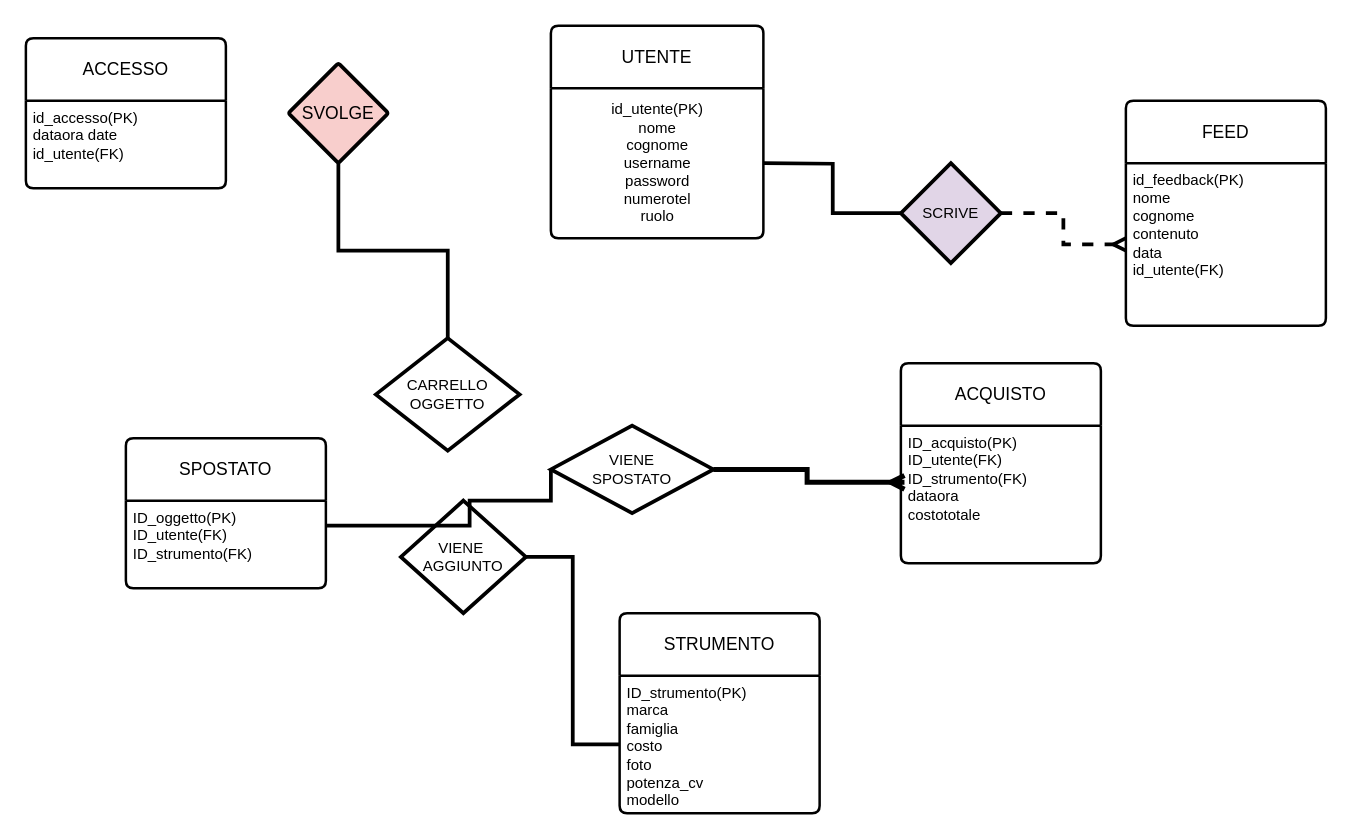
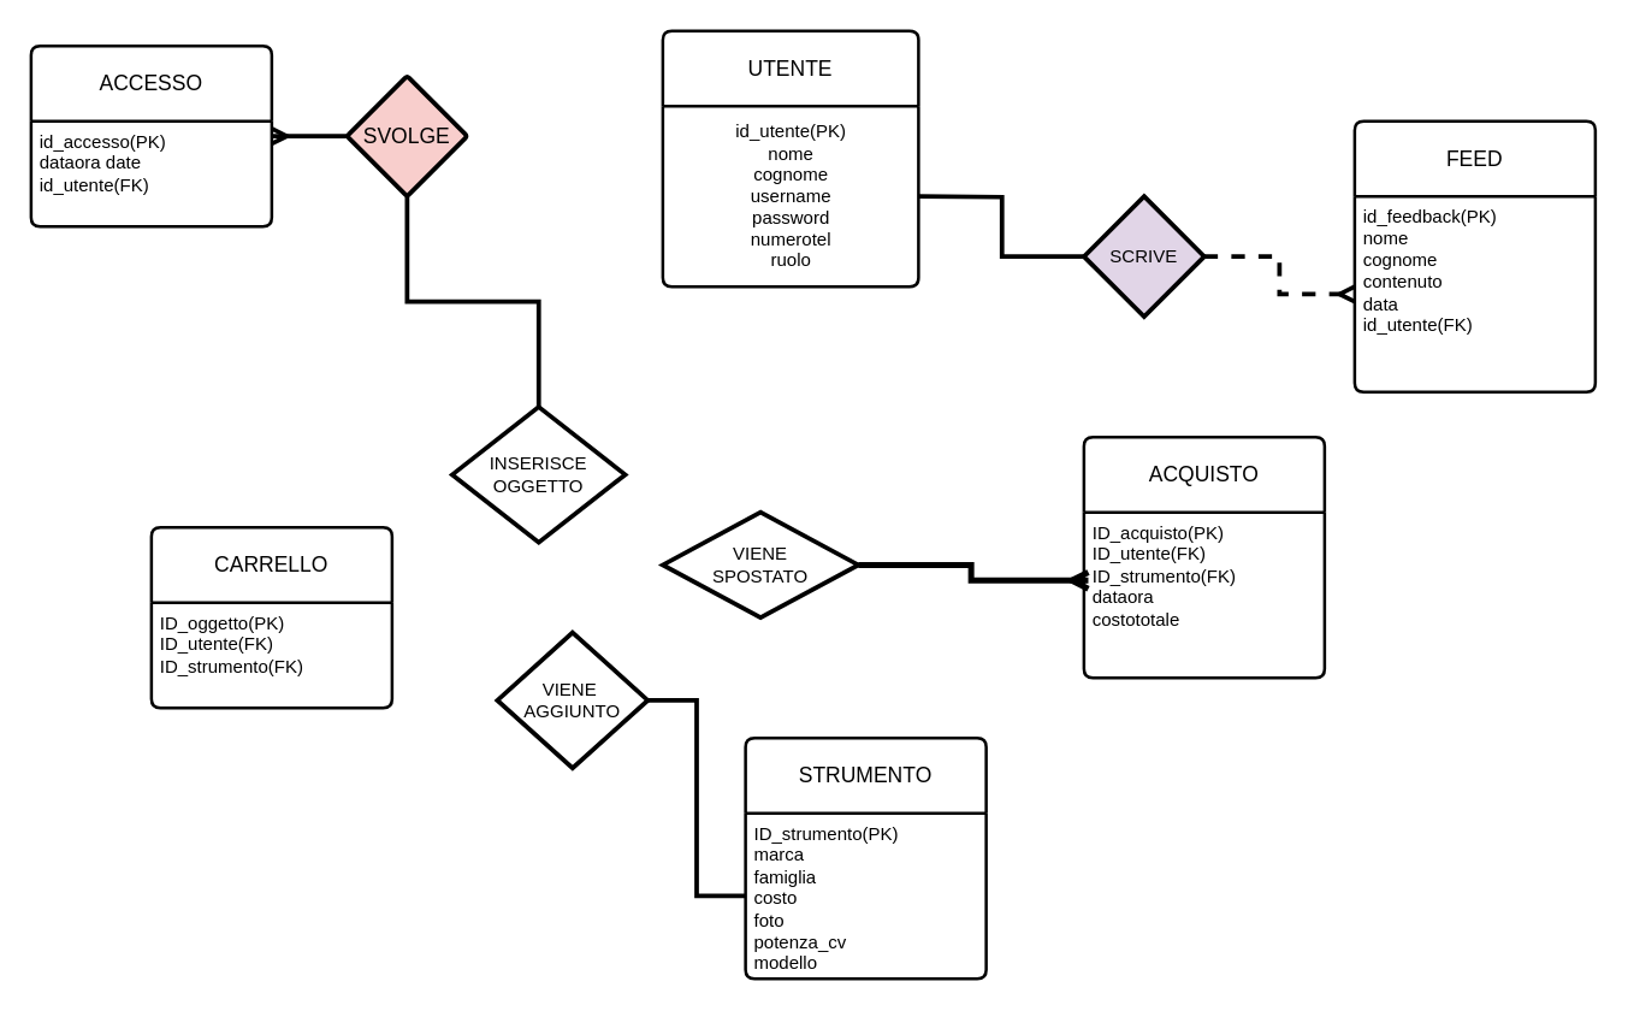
+ <mxCell id="2" value="" style="edgeStyle=orthogonalEdgeStyle;rounded=0;orthogonalLoop=1;jettySize=auto;html=1;endArrow=none;endFill=0;strokeWidth=3;startArrow=ERmany;startFill=0;" edge="1" parent="1" source="3" target="16"><mxGeometry relative="1" as="geometry" /></mxCell>
- <mxCell id="20" value="CARRELLO OGGETTO" style="shape=rhombus;perimeter=rhombusPerimeter;whiteSpace=wrap;html=1;align=center;strokeWidth=3;" vertex="1" parent="1"><mxGeometry x="300" y="270" width="115" height="90" as="geometry" /></mxCell>
+ <mxCell id="20" value="INSERISCE OGGETTO" style="shape=rhombus;perimeter=rhombusPerimeter;whiteSpace=wrap;html=1;align=center;strokeWidth=3;" vertex="1" parent="1"><mxGeometry x="300" y="270" width="115" height="90" as="geometry" /></mxCell>
- <mxCell id="13" value="SPOSTATO" style="swimlane;childLayout=stackLayout;horizontal=1;startSize=50;horizontalStack=0;rounded=1;fontSize=14;fontStyle=0;strokeWidth=2;resizeParent=0;resizeLast=1;shadow=0;dashed=0;align=center;arcSize=4;whiteSpace=wrap;html=1;" vertex="1" parent="1"><mxGeometry x="100" y="350" width="160" height="120" as="geometry" /></mxCell>
+ <mxCell id="13" value="CARRELLO" style="swimlane;childLayout=stackLayout;horizontal=1;startSize=50;horizontalStack=0;rounded=1;fontSize=14;fontStyle=0;strokeWidth=2;resizeParent=0;resizeLast=1;shadow=0;dashed=0;align=center;arcSize=4;whiteSpace=wrap;html=1;" vertex="1" parent="1"><mxGeometry x="100" y="350" width="160" height="120" as="geometry" /></mxCell>
- <mxCell id="23" style="edgeStyle=orthogonalEdgeStyle;rounded=0;orthogonalLoop=1;jettySize=auto;html=1;strokeWidth=3;endArrow=none;endFill=0;entryX=0;entryY=0.5;entryDx=0;entryDy=0;" edge="1" parent="1" source="14" target="24"><mxGeometry relative="1" as="geometry"><mxPoint x="460" y="390" as="targetPoint" /><Array as="points"><mxPoint x="375" y="420" /><mxPoint x="375" y="400" /></Array></mxGeometry></mxCell>
- <mxCell id="22" value="VIENE&amp;nbsp; AGGIUNTO" style="shape=rhombus;perimeter=rhombusPerimeter;whiteSpace=wrap;html=1;align=center;strokeWidth=3;" vertex="1" parent="1"><mxGeometry x="320" y="400" width="100" height="90" as="geometry" /></mxCell>
+ <mxCell id="22" value="VIENE&amp;nbsp; AGGIUNTO" style="shape=rhombus;perimeter=rhombusPerimeter;whiteSpace=wrap;html=1;align=center;strokeWidth=3;" vertex="1" parent="1"><mxGeometry x="330" y="420" width="100" height="90" as="geometry" /></mxCell>
